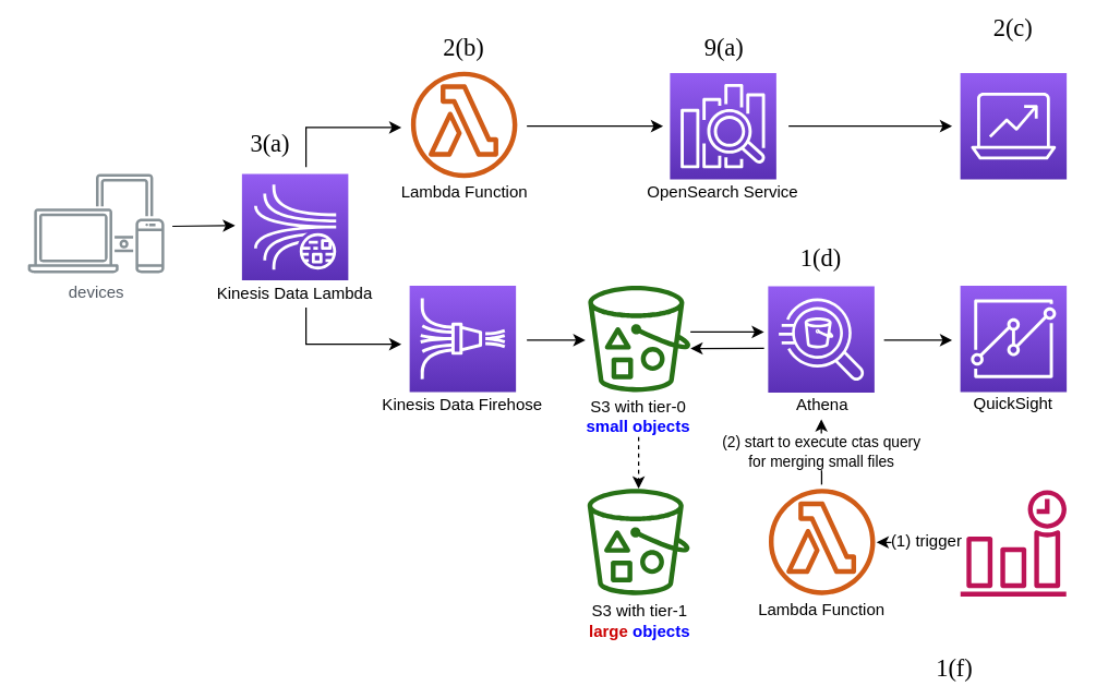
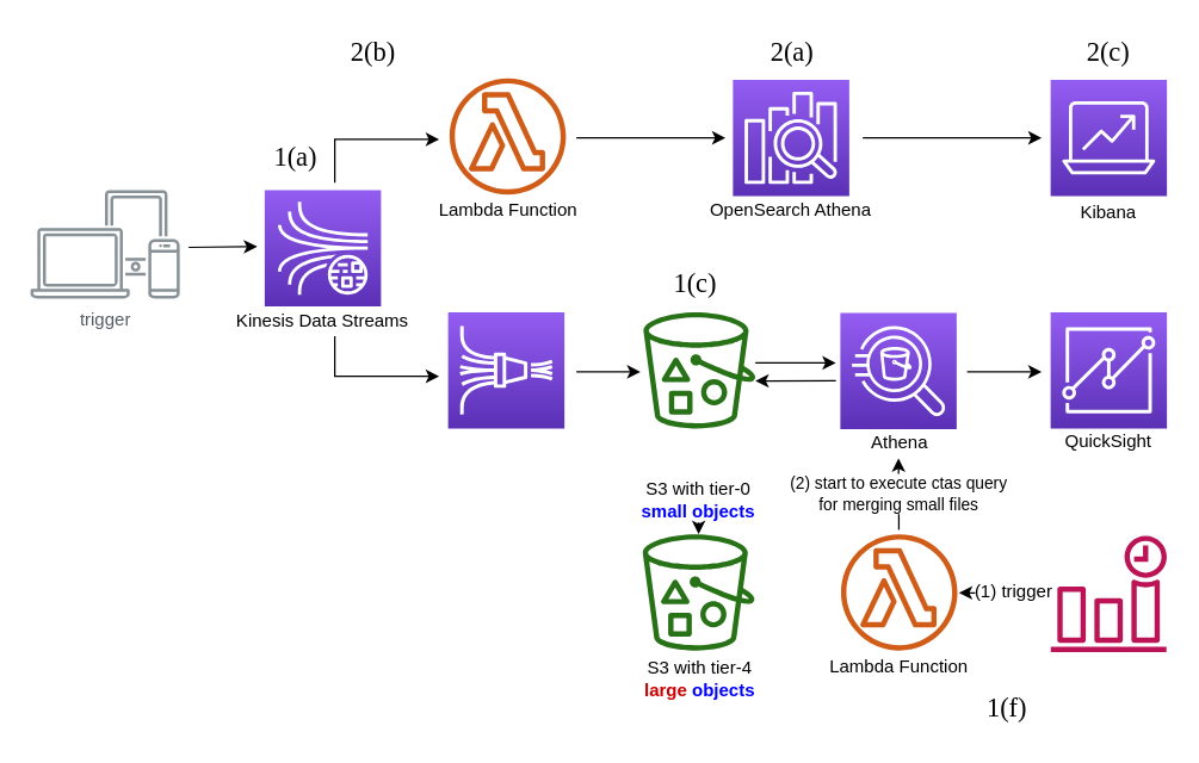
- <mxCell id="50" value="&lt;font style=&quot;font-size: 18px&quot; face=&quot;Tahoma&quot;&gt;2(c)&lt;/font&gt;" style="text;html=1;strokeColor=none;fillColor=none;align=center;verticalAlign=middle;whiteSpace=wrap;rounded=0;flipV=1;" parent="1" vertex="1"><mxGeometry x="723" y="5" width="40" height="30" as="geometry" /></mxCell>
+ <mxCell id="50" value="&lt;font style=&quot;font-size: 18px&quot; face=&quot;Tahoma&quot;&gt;2(c)&lt;/font&gt;" style="text;html=1;strokeColor=none;fillColor=none;align=center;verticalAlign=middle;whiteSpace=wrap;rounded=0;flipV=1;" parent="1" vertex="1"><mxGeometry x="723" y="20" width="40" height="30" as="geometry" /></mxCell>
- <mxCell id="48" value="&lt;font style=&quot;font-size: 18px&quot; face=&quot;Tahoma&quot;&gt;2(b)&lt;/font&gt;" style="text;html=1;strokeColor=none;fillColor=none;align=center;verticalAlign=middle;whiteSpace=wrap;rounded=0;flipV=1;" parent="1" vertex="1"><mxGeometry x="320" y="20" width="40" height="30" as="geometry" /></mxCell>
+ <mxCell id="48" value="&lt;font style=&quot;font-size: 18px&quot; face=&quot;Tahoma&quot;&gt;2(b)&lt;/font&gt;" style="text;html=1;strokeColor=none;fillColor=none;align=center;verticalAlign=middle;whiteSpace=wrap;rounded=0;flipV=1;" parent="1" vertex="1"><mxGeometry x="230" y="20" width="40" height="30" as="geometry" /></mxCell>
- <mxCell id="49" value="&lt;font style=&quot;font-size: 18px&quot; face=&quot;Tahoma&quot;&gt;9(a)&lt;/font&gt;" style="text;html=1;strokeColor=none;fillColor=none;align=center;verticalAlign=middle;whiteSpace=wrap;rounded=0;flipV=1;" parent="1" vertex="1"><mxGeometry x="511" y="20" width="40" height="30" as="geometry" /></mxCell>
+ <mxCell id="49" value="&lt;font style=&quot;font-size: 18px&quot; face=&quot;Tahoma&quot;&gt;2(a)&lt;/font&gt;" style="text;html=1;strokeColor=none;fillColor=none;align=center;verticalAlign=middle;whiteSpace=wrap;rounded=0;flipV=1;" parent="1" vertex="1"><mxGeometry x="511" y="20" width="40" height="30" as="geometry" /></mxCell>
- <mxCell id="45" value="&lt;font style=&quot;font-size: 18px&quot; face=&quot;Tahoma&quot;&gt;3(a)&lt;/font&gt;" style="text;html=1;strokeColor=none;fillColor=none;align=center;verticalAlign=middle;whiteSpace=wrap;rounded=0;" parent="1" vertex="1"><mxGeometry x="178" y="90" width="40" height="30" as="geometry" /></mxCell>
+ <mxCell id="45" value="&lt;font style=&quot;font-size: 18px&quot; face=&quot;Tahoma&quot;&gt;1(a)&lt;/font&gt;" style="text;html=1;strokeColor=none;fillColor=none;align=center;verticalAlign=middle;whiteSpace=wrap;rounded=0;" parent="1" vertex="1"><mxGeometry x="178" y="90" width="40" height="30" as="geometry" /></mxCell>
- <mxCell id="34" value="OpenSearch Service" style="text;html=1;strokeColor=none;fillColor=none;align=center;verticalAlign=middle;whiteSpace=wrap;rounded=0;" parent="32" vertex="1"><mxGeometry x="-3" y="78" width="130" height="20" as="geometry" /></mxCell>
+ <mxCell id="34" value="OpenSearch Athena" style="text;html=1;strokeColor=none;fillColor=none;align=center;verticalAlign=middle;whiteSpace=wrap;rounded=0;" parent="32" vertex="1"><mxGeometry x="-3" y="78" width="130" height="20" as="geometry" /></mxCell>
+ <mxCell id="37" value="Kibana" style="text;html=1;strokeColor=none;fillColor=none;align=center;verticalAlign=middle;whiteSpace=wrap;rounded=0;" parent="35" vertex="1"><mxGeometry x="9" y="79" width="60" height="20" as="geometry" /></mxCell>
- <mxCell id="47" value="&lt;font style=&quot;font-size: 18px&quot; face=&quot;Tahoma&quot;&gt;1(d)&lt;/font&gt;" style="text;html=1;strokeColor=none;fillColor=none;align=center;verticalAlign=middle;whiteSpace=wrap;rounded=0;" parent="1" vertex="1"><mxGeometry x="582" y="174" width="40" height="30" as="geometry" /></mxCell>
+ <mxCell id="46" value="&lt;font style=&quot;font-size: 18px&quot; face=&quot;Tahoma&quot;&gt;1(c)&lt;/font&gt;" style="text;html=1;strokeColor=none;fillColor=none;align=center;verticalAlign=middle;whiteSpace=wrap;rounded=0;" parent="1" vertex="1"><mxGeometry x="446" y="175" width="40" height="30" as="geometry" /></mxCell>
- <mxCell id="5" value="devices" style="outlineConnect=0;gradientColor=none;fontColor=#545B64;strokeColor=none;fillColor=#879196;dashed=0;verticalLabelPosition=bottom;verticalAlign=top;align=center;html=1;fontSize=12;fontStyle=0;aspect=fixed;shape=mxgraph.aws4.illustration_devices;pointerEvents=1" parent="1" vertex="1"><mxGeometry x="20" y="127" width="100" height="73" as="geometry" /></mxCell>
+ <mxCell id="5" value="trigger" style="outlineConnect=0;gradientColor=none;fontColor=#545B64;strokeColor=none;fillColor=#879196;dashed=0;verticalLabelPosition=bottom;verticalAlign=top;align=center;html=1;fontSize=12;fontStyle=0;aspect=fixed;shape=mxgraph.aws4.illustration_devices;pointerEvents=1" parent="1" vertex="1"><mxGeometry x="20" y="127" width="100" height="73" as="geometry" /></mxCell>
- <mxCell id="9" value="Kinesis Data Lambda" style="text;html=1;strokeColor=none;fillColor=none;align=center;verticalAlign=middle;whiteSpace=wrap;rounded=0;" parent="8" vertex="1"><mxGeometry y="78" width="120" height="20" as="geometry" /></mxCell>
+ <mxCell id="9" value="Kinesis Data Streams" style="text;html=1;strokeColor=none;fillColor=none;align=center;verticalAlign=middle;whiteSpace=wrap;rounded=0;" parent="8" vertex="1"><mxGeometry y="78" width="120" height="20" as="geometry" /></mxCell>
- <mxCell id="13" value="Kinesis Data Firehose" style="text;html=1;strokeColor=none;fillColor=none;align=center;verticalAlign=middle;whiteSpace=wrap;rounded=0;" parent="11" vertex="1"><mxGeometry y="78" width="130" height="20" as="geometry" /></mxCell>
- <mxCell id="20" value="S3 with tier-0 &lt;font color=&quot;#0000ff&quot;&gt;&lt;b&gt;small objects&lt;/b&gt;&lt;/font&gt;" style="text;html=1;strokeColor=none;fillColor=none;align=center;verticalAlign=middle;whiteSpace=wrap;rounded=0;" parent="1" vertex="1"><mxGeometry x="424" y="290" width="88" height="30" as="geometry" /></mxCell>
+ <mxCell id="20" value="S3 with tier-0 &lt;font color=&quot;#0000ff&quot;&gt;&lt;b&gt;small objects&lt;/b&gt;&lt;/font&gt;" style="text;html=1;strokeColor=none;fillColor=none;align=center;verticalAlign=middle;whiteSpace=wrap;rounded=0;" parent="1" vertex="1"><mxGeometry x="424" y="320" width="88" height="30" as="geometry" /></mxCell>
- <mxCell id="3" value="S3 with tier-1 &lt;b&gt;&lt;font color=&quot;#cc0000&quot;&gt;large&lt;/font&gt;&lt;font color=&quot;#0000ff&quot;&gt; objects&lt;/font&gt;&lt;/b&gt;" style="text;html=1;strokeColor=none;fillColor=none;align=center;verticalAlign=middle;whiteSpace=wrap;rounded=0;" parent="1" vertex="1"><mxGeometry x="424" y="440" width="90" height="30" as="geometry" /></mxCell>
+ <mxCell id="3" value="S3 with tier-4 &lt;b&gt;&lt;font color=&quot;#cc0000&quot;&gt;large&lt;/font&gt;&lt;font color=&quot;#0000ff&quot;&gt; objects&lt;/font&gt;&lt;/b&gt;" style="text;html=1;strokeColor=none;fillColor=none;align=center;verticalAlign=middle;whiteSpace=wrap;rounded=0;" parent="1" vertex="1"><mxGeometry x="424" y="440" width="90" height="30" as="geometry" /></mxCell>
- <mxCell id="51" value="&lt;font style=&quot;font-size: 18px&quot; face=&quot;Tahoma&quot;&gt;1(f)&lt;/font&gt;" style="text;html=1;strokeColor=none;fillColor=none;align=center;verticalAlign=middle;whiteSpace=wrap;rounded=0;" parent="1" vertex="1"><mxGeometry x="680" y="475" width="40" height="30" as="geometry" /></mxCell>
+ <mxCell id="51" value="&lt;font style=&quot;font-size: 18px&quot; face=&quot;Tahoma&quot;&gt;1(f)&lt;/font&gt;" style="text;html=1;strokeColor=none;fillColor=none;align=center;verticalAlign=middle;whiteSpace=wrap;rounded=0;" parent="1" vertex="1"><mxGeometry x="655" y="460" width="40" height="30" as="geometry" /></mxCell>
